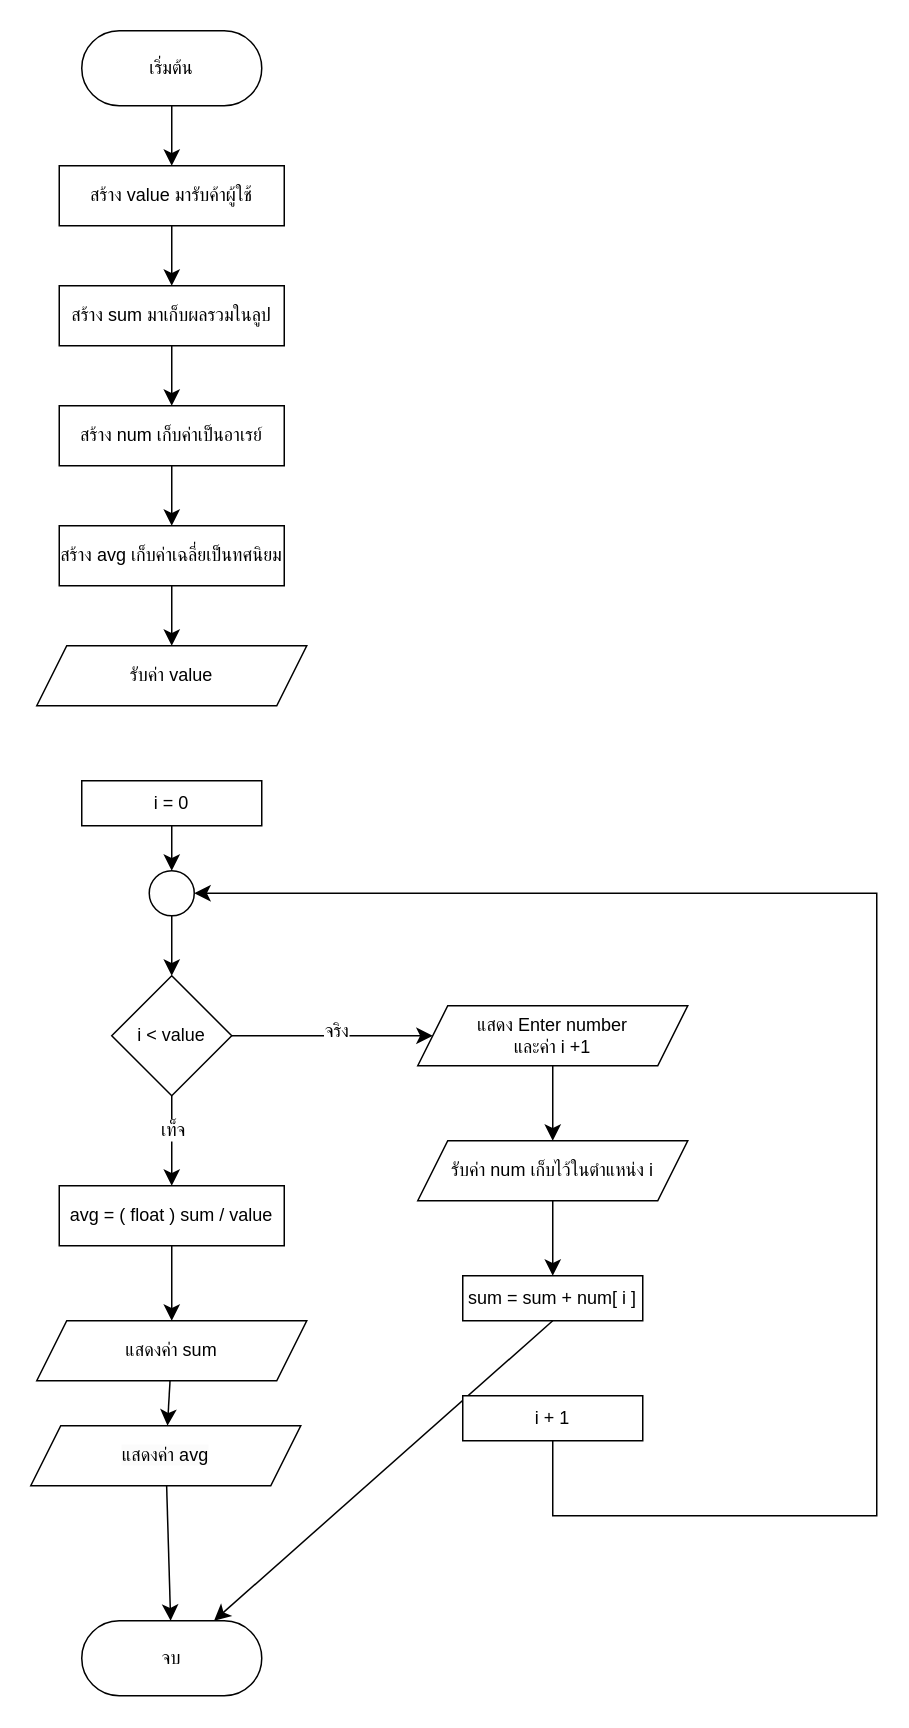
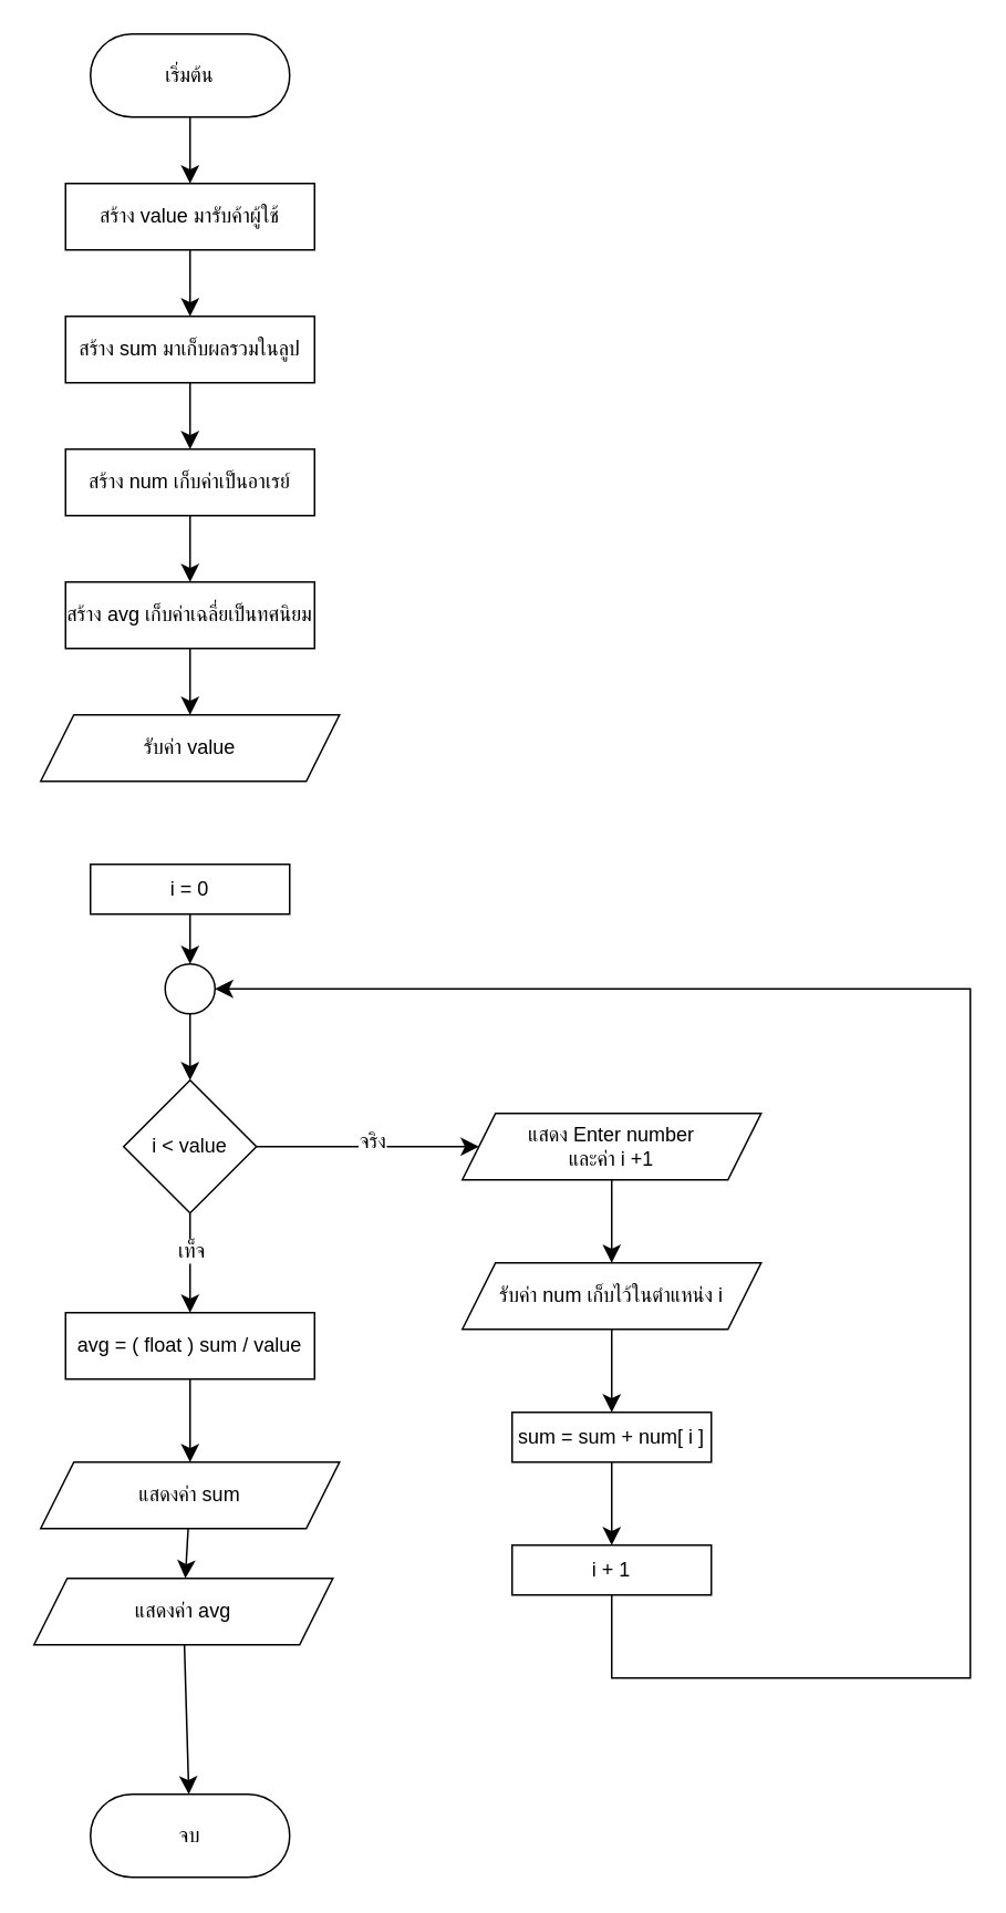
- <mxCell id="33" style="edgeStyle=none;curved=1;orthogonalLoop=1;jettySize=auto;html=1;exitX=0.5;exitY=1;exitDx=0;exitDy=0;fontSize=12;startSize=8;endSize=8;" edge="1" parent="1" source="34" target="28"><mxGeometry relative="1" as="geometry" /></mxCell>
+ <mxCell id="33" style="edgeStyle=none;curved=1;orthogonalLoop=1;jettySize=auto;html=1;exitX=0.5;exitY=1;exitDx=0;exitDy=0;entryX=0.5;entryY=0;entryDx=0;entryDy=0;fontSize=12;startSize=8;endSize=8;" edge="1" parent="1" source="34" target="36"><mxGeometry relative="1" as="geometry" /></mxCell>
